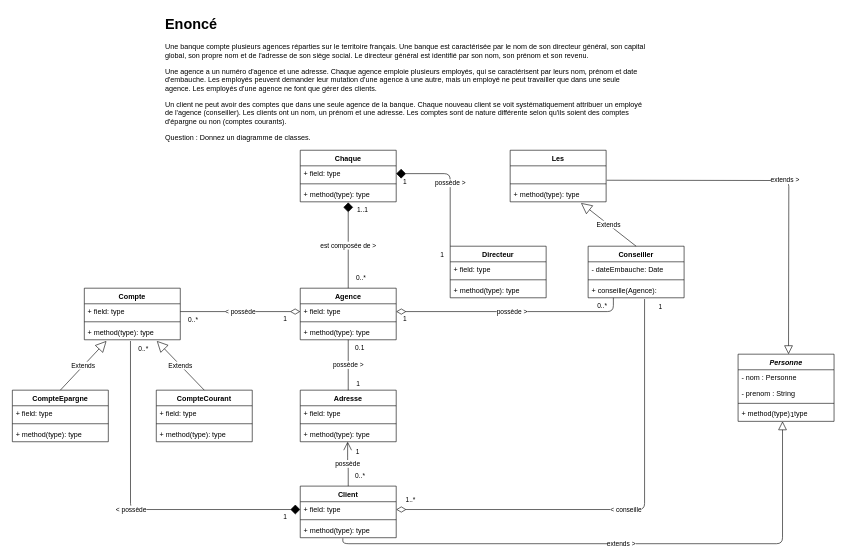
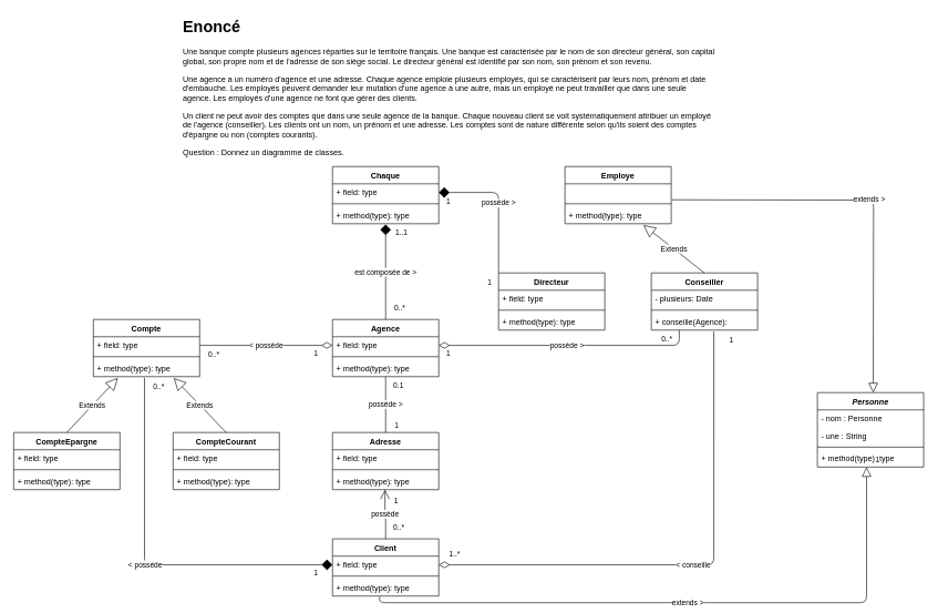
- <mxCell id="31" value="Les" style="swimlane;fontStyle=1;align=center;verticalAlign=top;childLayout=stackLayout;horizontal=1;startSize=26;horizontalStack=0;resizeParent=1;resizeParentMax=0;resizeLast=0;collapsible=1;marginBottom=0;" vertex="1" parent="1"><mxGeometry x="850" y="250" width="160" height="86" as="geometry" /></mxCell>
+ <mxCell id="31" value="Employe" style="swimlane;fontStyle=1;align=center;verticalAlign=top;childLayout=stackLayout;horizontal=1;startSize=26;horizontalStack=0;resizeParent=1;resizeParentMax=0;resizeLast=0;collapsible=1;marginBottom=0;" vertex="1" parent="1"><mxGeometry x="850" y="250" width="160" height="86" as="geometry" /></mxCell>
- <mxCell id="47" value="- dateEmbauche: Date " style="text;strokeColor=none;fillColor=none;align=left;verticalAlign=top;spacingLeft=4;spacingRight=4;overflow=hidden;rotatable=0;points=[[0,0.5],[1,0.5]];portConstraint=eastwest;" vertex="1" parent="46"><mxGeometry y="26" width="160" height="26" as="geometry" /></mxCell>
+ <mxCell id="47" value="- plusieurs: Date " style="text;strokeColor=none;fillColor=none;align=left;verticalAlign=top;spacingLeft=4;spacingRight=4;overflow=hidden;rotatable=0;points=[[0,0.5],[1,0.5]];portConstraint=eastwest;" vertex="1" parent="46"><mxGeometry y="26" width="160" height="26" as="geometry" /></mxCell>
- <mxCell id="72" value="- prenom : String" style="text;strokeColor=none;fillColor=none;align=left;verticalAlign=top;spacingLeft=4;spacingRight=4;overflow=hidden;rotatable=0;points=[[0,0.5],[1,0.5]];portConstraint=eastwest;" vertex="1" parent="70"><mxGeometry y="52" width="160" height="26" as="geometry" /></mxCell>
+ <mxCell id="72" value="- une : String" style="text;strokeColor=none;fillColor=none;align=left;verticalAlign=top;spacingLeft=4;spacingRight=4;overflow=hidden;rotatable=0;points=[[0,0.5],[1,0.5]];portConstraint=eastwest;" vertex="1" parent="70"><mxGeometry y="52" width="160" height="26" as="geometry" /></mxCell>
